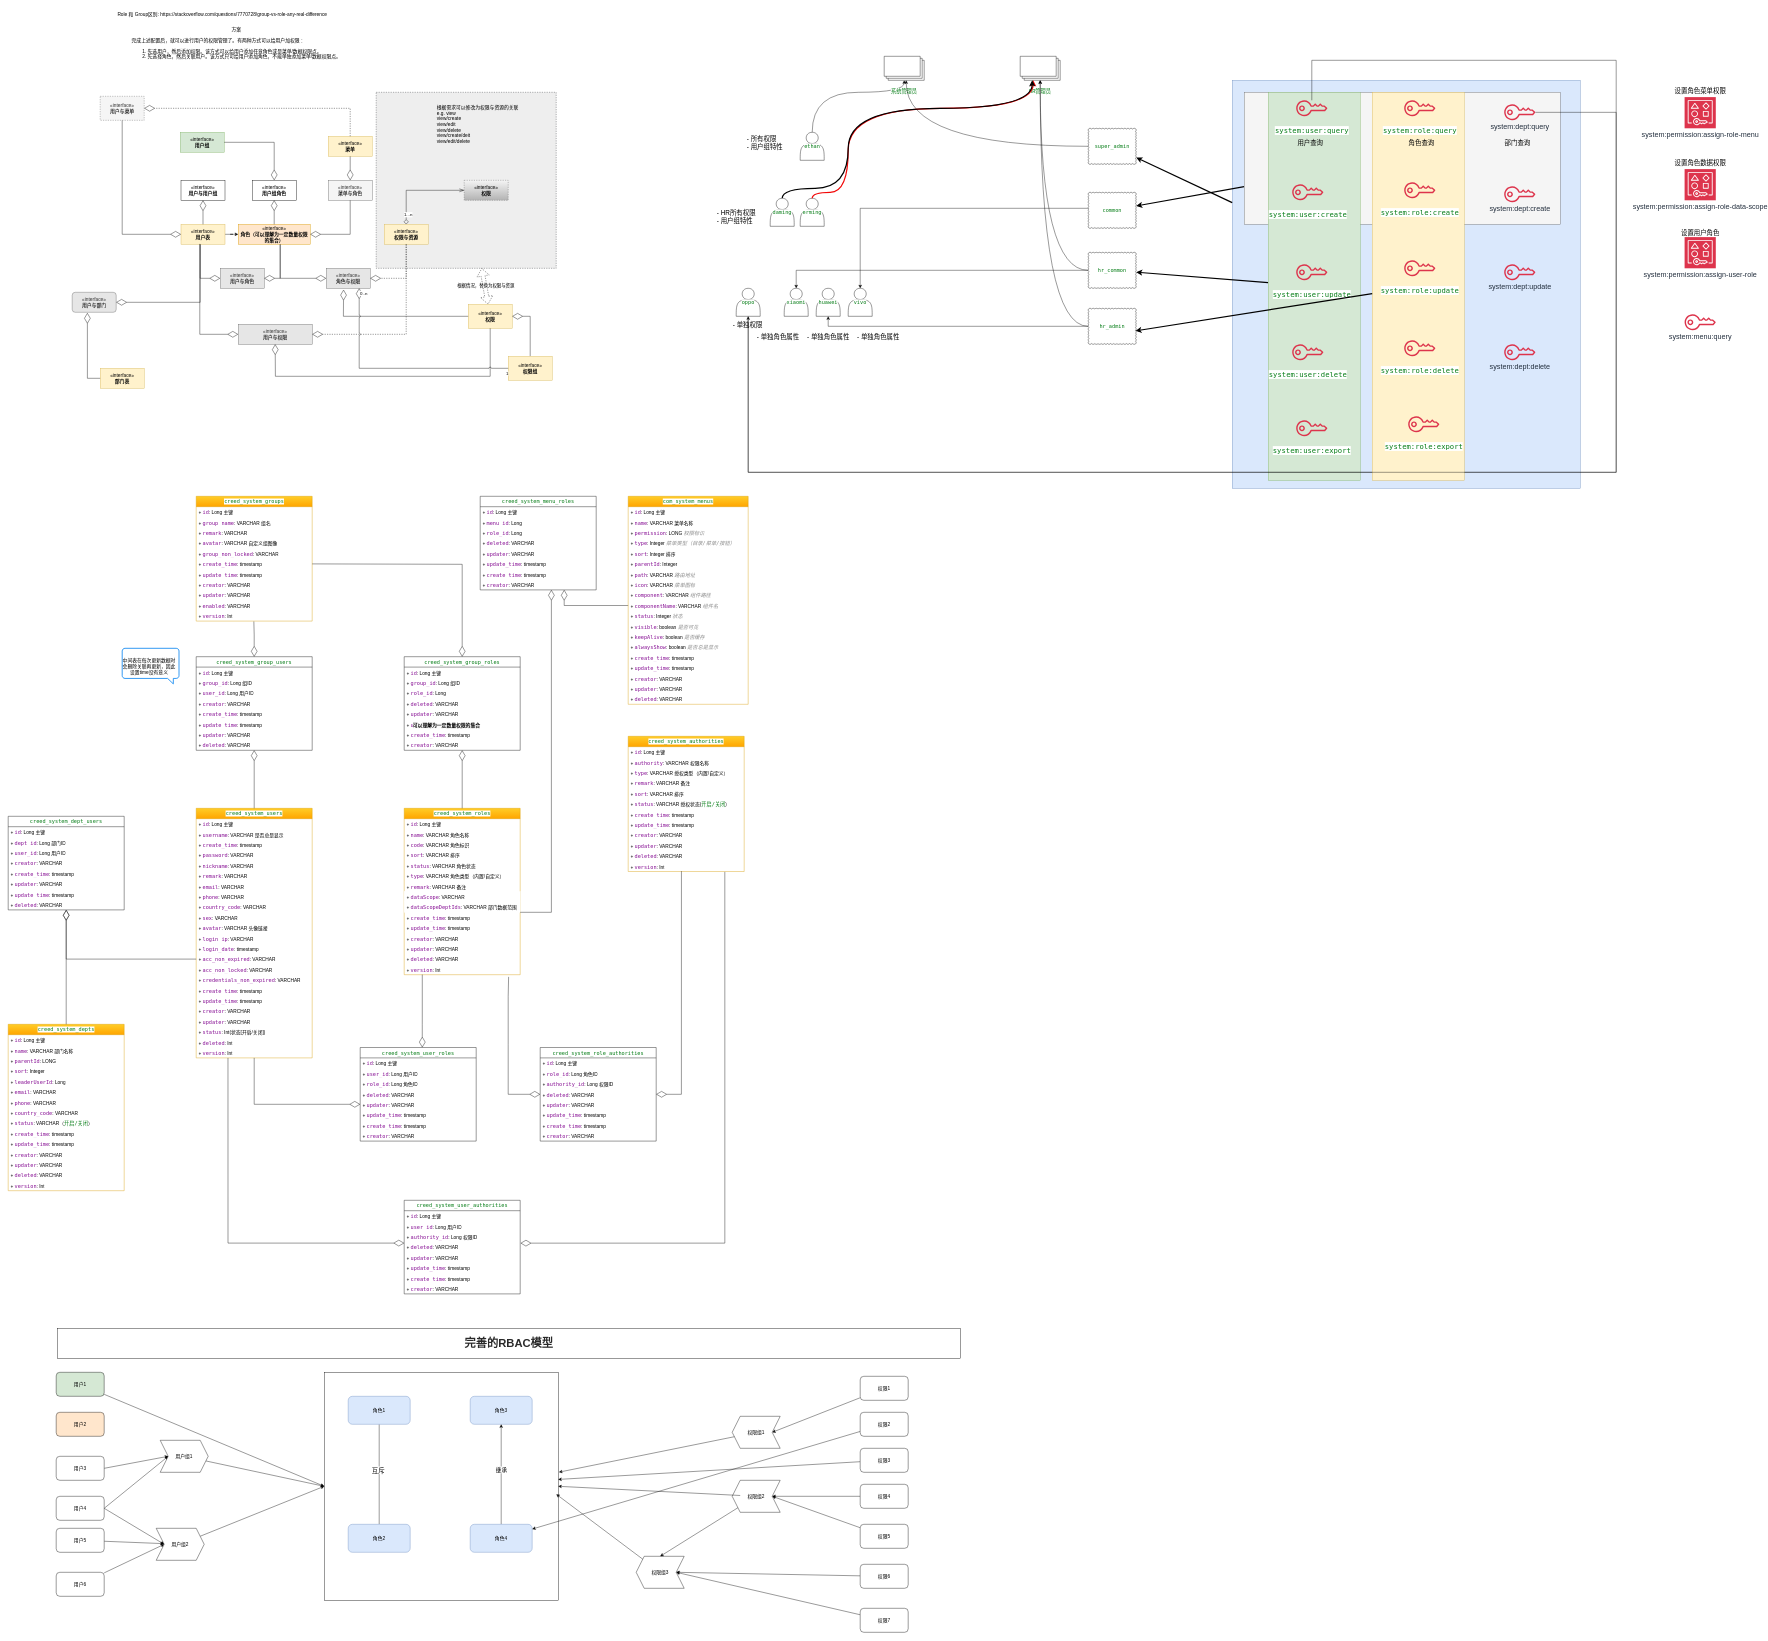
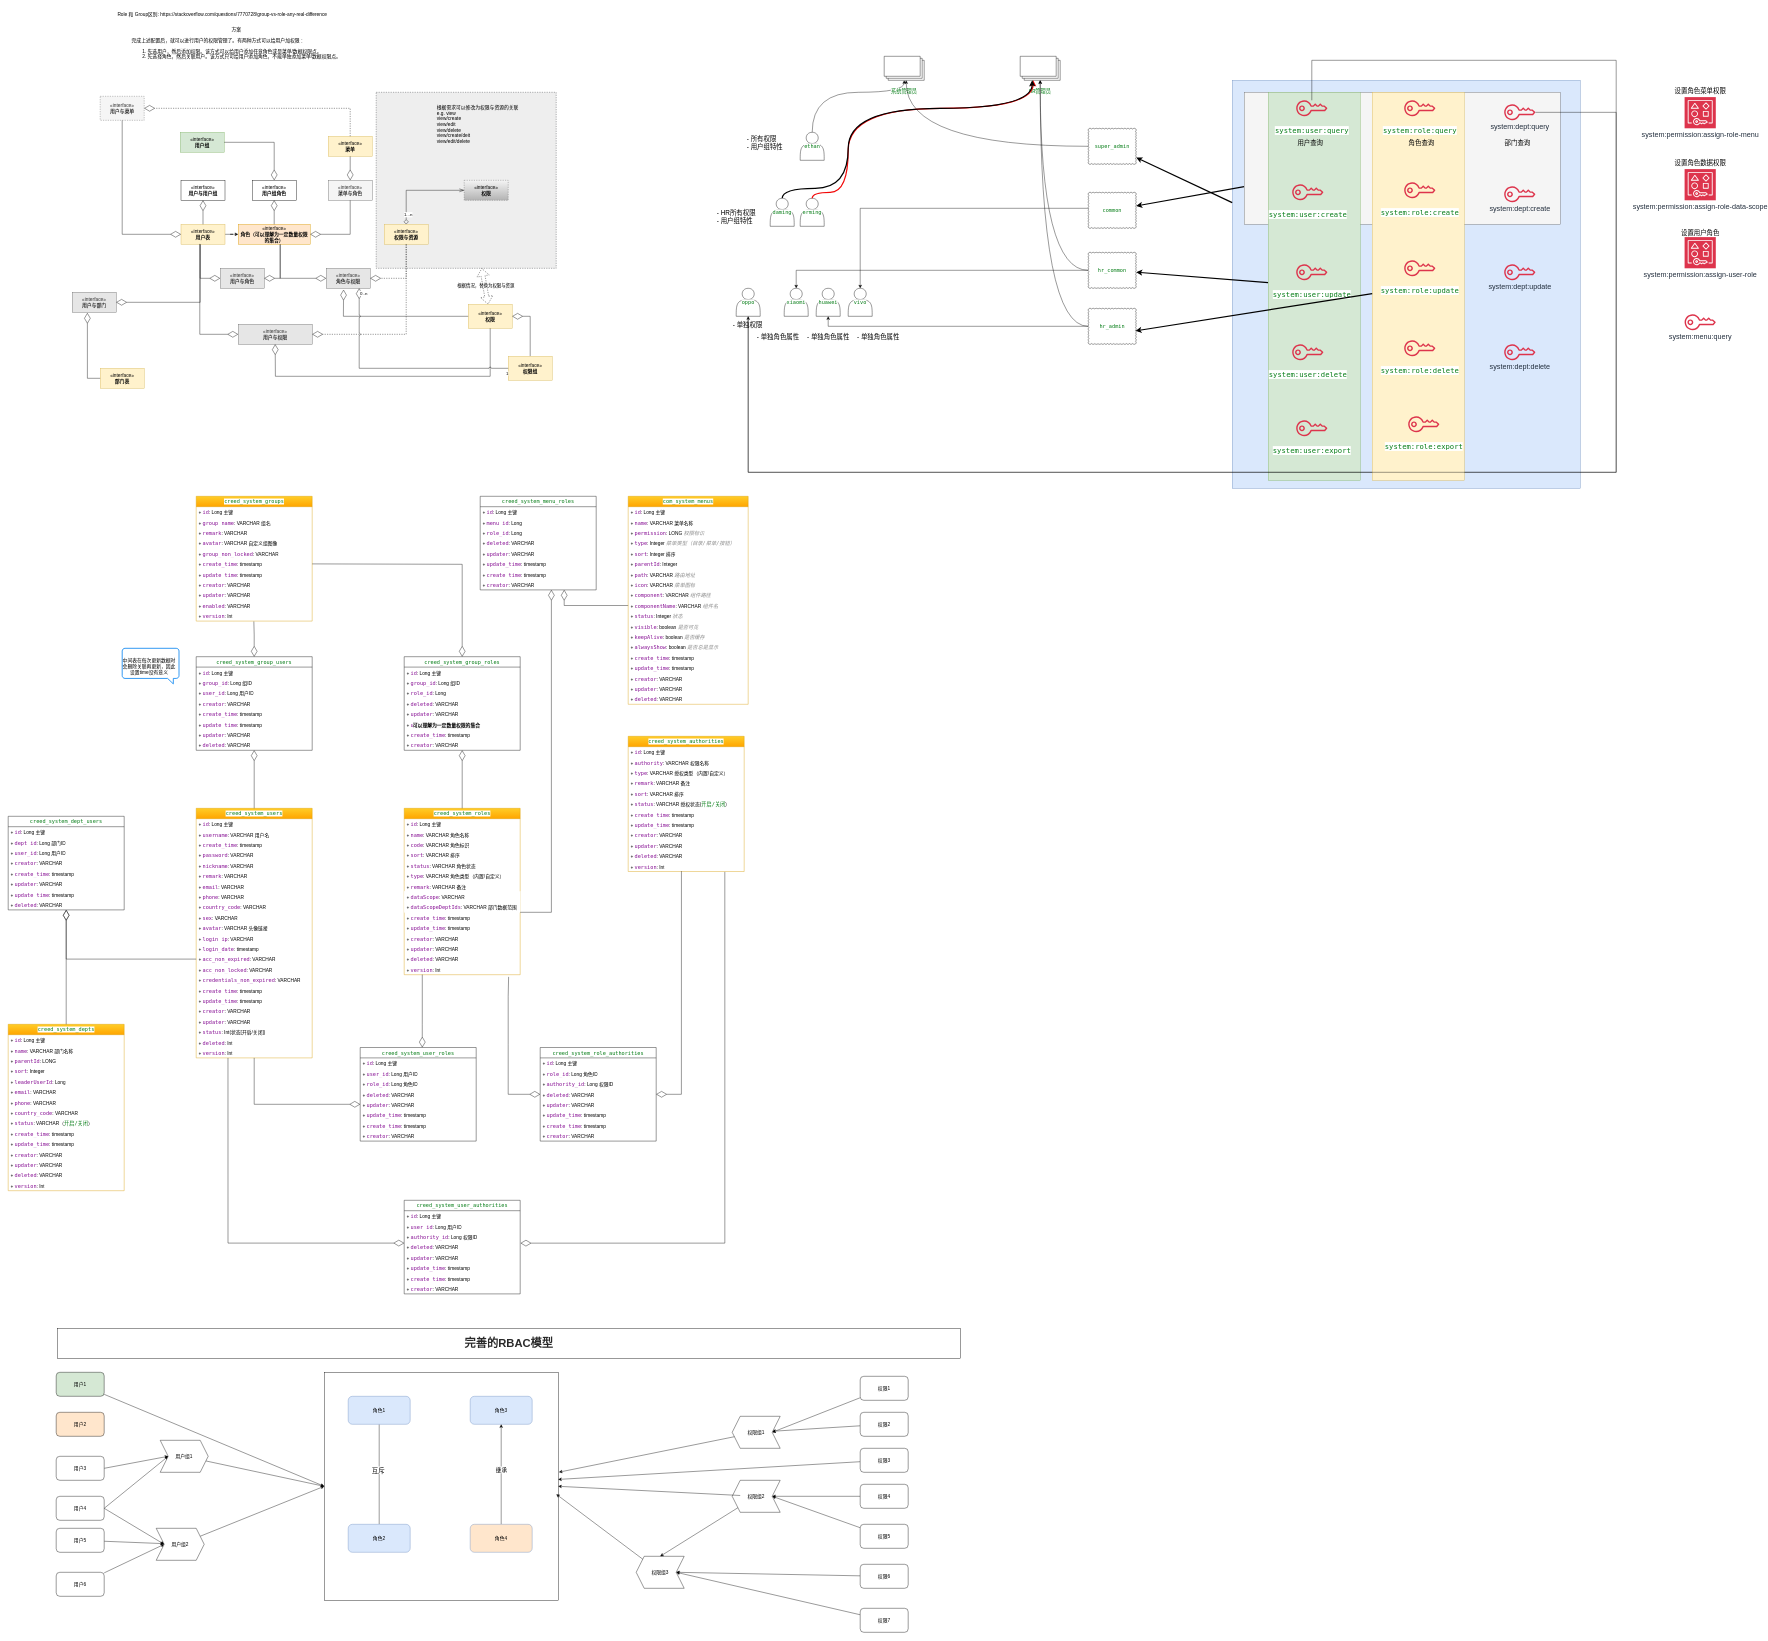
- <mxCell id="65" value="«interface»&lt;br&gt;&lt;b&gt;用户与部门&lt;/b&gt;" style="html=1;whiteSpace=wrap;fillColor=#E6E6E6;strokeColor=#666666;fontColor=#333333;rounded=1;" parent="1" vertex="1"><mxGeometry x="180" y="730" width="110" height="50" as="geometry" /></mxCell>
+ <mxCell id="65" value="«interface»&lt;br&gt;&lt;b&gt;用户与部门&lt;/b&gt;" style="html=1;whiteSpace=wrap;fillColor=#E6E6E6;strokeColor=#666666;fontColor=#333333;" parent="1" vertex="1"><mxGeometry x="180" y="730" width="110" height="50" as="geometry" /></mxCell>
- <mxCell id="11" value="+&amp;nbsp;&lt;span style=&quot;color: rgb(135, 16, 148); font-family: &amp;quot;JetBrains Mono&amp;quot;, monospace; font-size: 9.8pt; background-color: rgb(255, 255, 255);&quot;&gt;username&lt;/span&gt;&lt;span style=&quot;background-color: initial;&quot;&gt;: VARCHAR 是否总是显示&lt;/span&gt;" style="text;strokeColor=none;fillColor=none;align=left;verticalAlign=top;spacingLeft=4;spacingRight=4;overflow=hidden;rotatable=0;points=[[0,0.5],[1,0.5]];portConstraint=eastwest;whiteSpace=wrap;html=1;" parent="9" vertex="1"><mxGeometry y="52" width="290" height="26" as="geometry" /></mxCell>
+ <mxCell id="11" value="+&amp;nbsp;&lt;span style=&quot;color: rgb(135, 16, 148); font-family: &amp;quot;JetBrains Mono&amp;quot;, monospace; font-size: 9.8pt; background-color: rgb(255, 255, 255);&quot;&gt;username&lt;/span&gt;&lt;span style=&quot;background-color: initial;&quot;&gt;: VARCHAR 用户名&lt;/span&gt;" style="text;strokeColor=none;fillColor=none;align=left;verticalAlign=top;spacingLeft=4;spacingRight=4;overflow=hidden;rotatable=0;points=[[0,0.5],[1,0.5]];portConstraint=eastwest;whiteSpace=wrap;html=1;" parent="9" vertex="1"><mxGeometry y="52" width="290" height="26" as="geometry" /></mxCell>
- <mxCell id="321" style="rounded=0;orthogonalLoop=1;jettySize=auto;html=1;" edge="1" parent="1" source="322" target="317"><mxGeometry relative="1" as="geometry" /></mxCell>
+ <mxCell id="321" style="rounded=0;orthogonalLoop=1;jettySize=auto;html=1;" edge="1" parent="1" source="322" target="335"><mxGeometry relative="1" as="geometry" /></mxCell>
- <mxCell id="317" value="角色4" style="rounded=1;whiteSpace=wrap;html=1;verticalAlign=middle;shadow=0;glass=0;fillColor=#dae8fc;strokeColor=#6c8ebf;" vertex="1" parent="308"><mxGeometry x="365" y="380" width="155" height="70" as="geometry" /></mxCell>
+ <mxCell id="317" value="角色4" style="rounded=1;whiteSpace=wrap;html=1;verticalAlign=middle;shadow=0;glass=0;fillColor=#ffe6cc;strokeColor=#6c8ebf;" vertex="1" parent="308"><mxGeometry x="365" y="380" width="155" height="70" as="geometry" /></mxCell>
